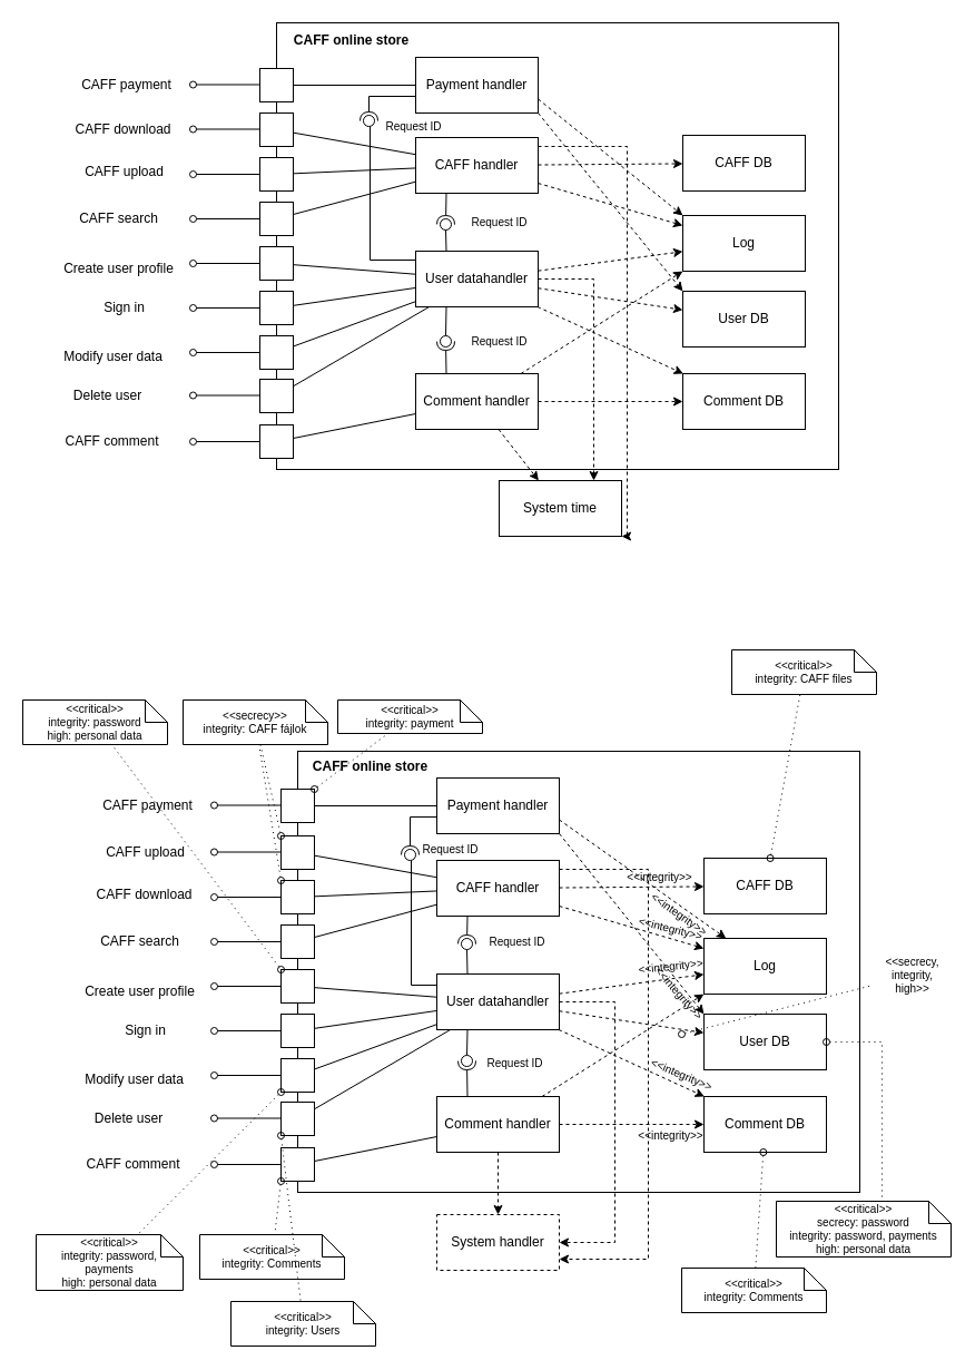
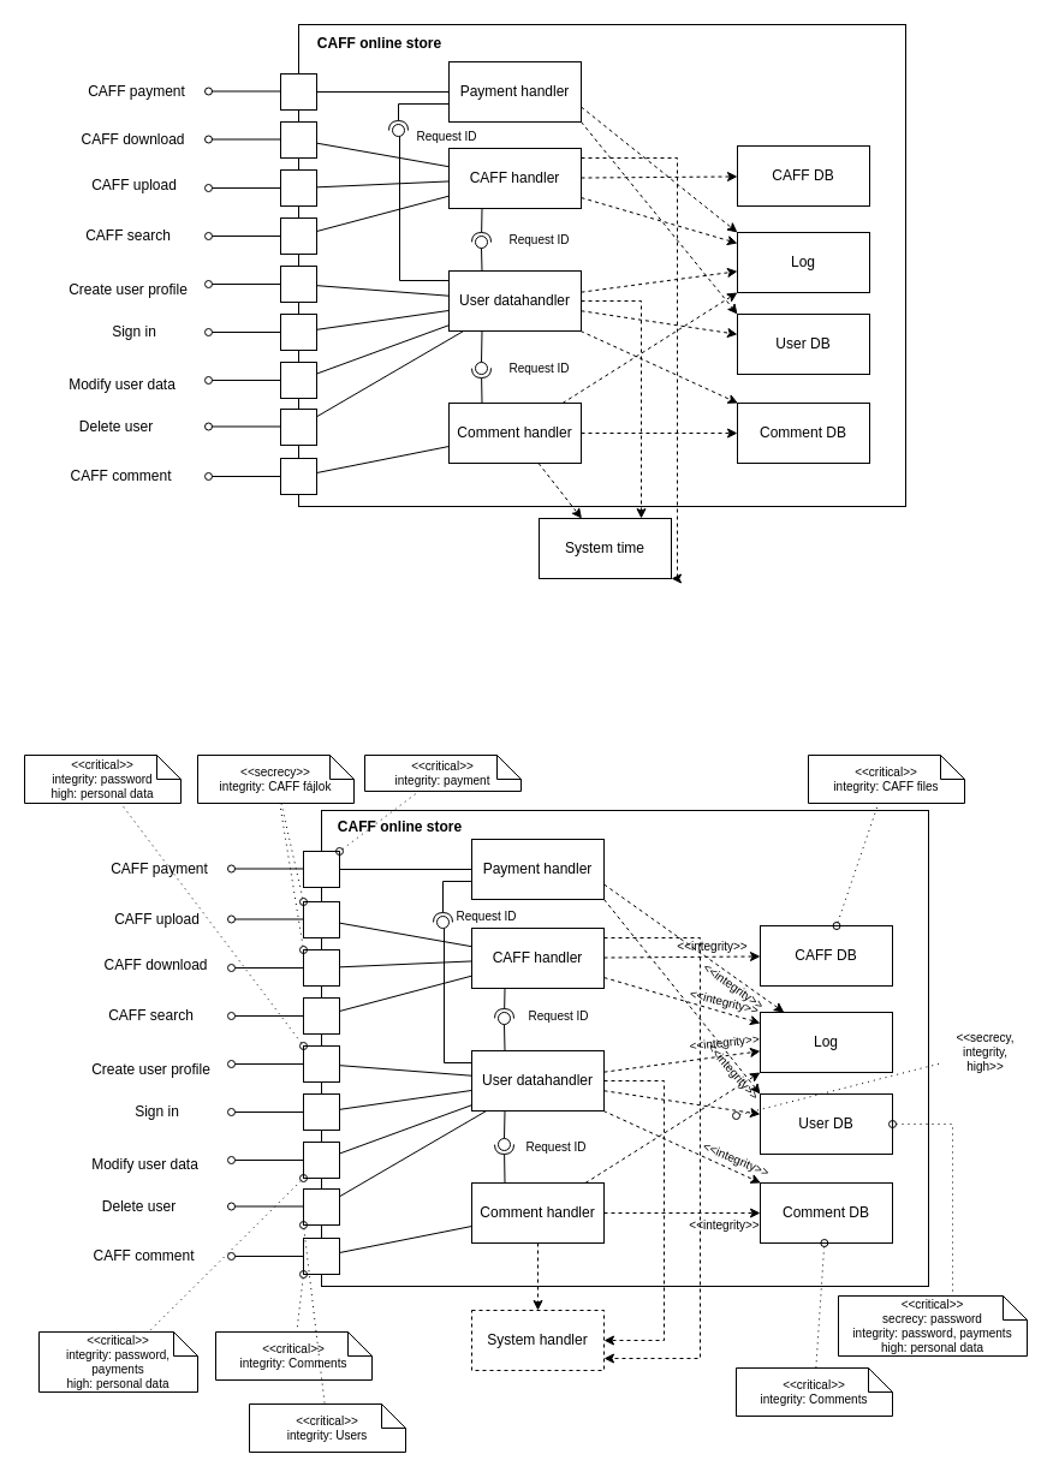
- <mxCell id="135" value="&amp;lt;&amp;lt;critical&amp;gt;&amp;gt;&lt;br&gt;integrity: CAFF files" style="shape=note;size=20;whiteSpace=wrap;html=1;fontSize=10;fillColor=default;" parent="1" vertex="1"><mxGeometry x="657" y="583" width="130" height="40" as="geometry" /></mxCell>
+ <mxCell id="135" value="&amp;lt;&amp;lt;critical&amp;gt;&amp;gt;&lt;br&gt;integrity: CAFF files" style="shape=note;size=20;whiteSpace=wrap;html=1;fontSize=10;fillColor=default;" parent="1" vertex="1"><mxGeometry x="672" y="628" width="130" height="40" as="geometry" /></mxCell>
